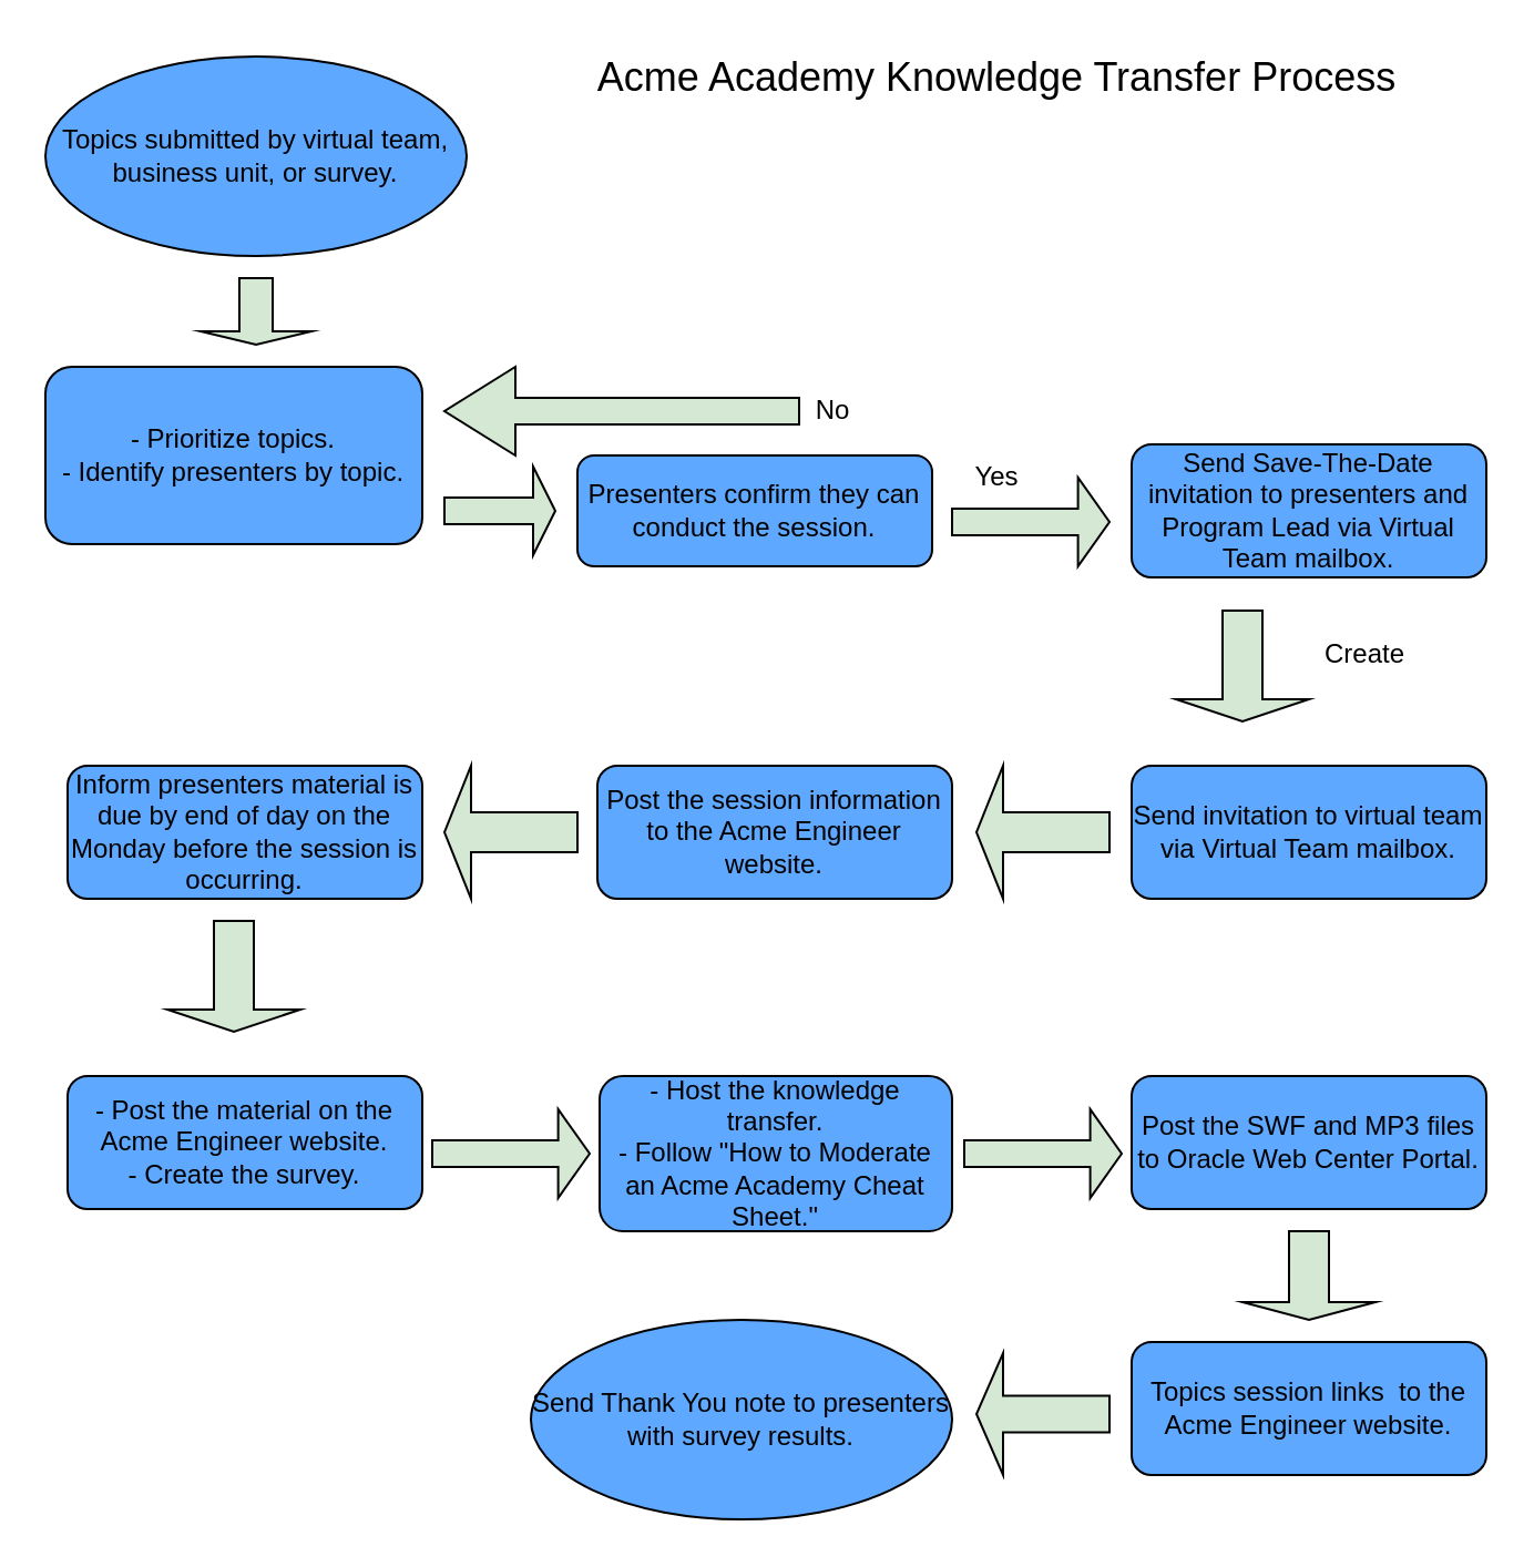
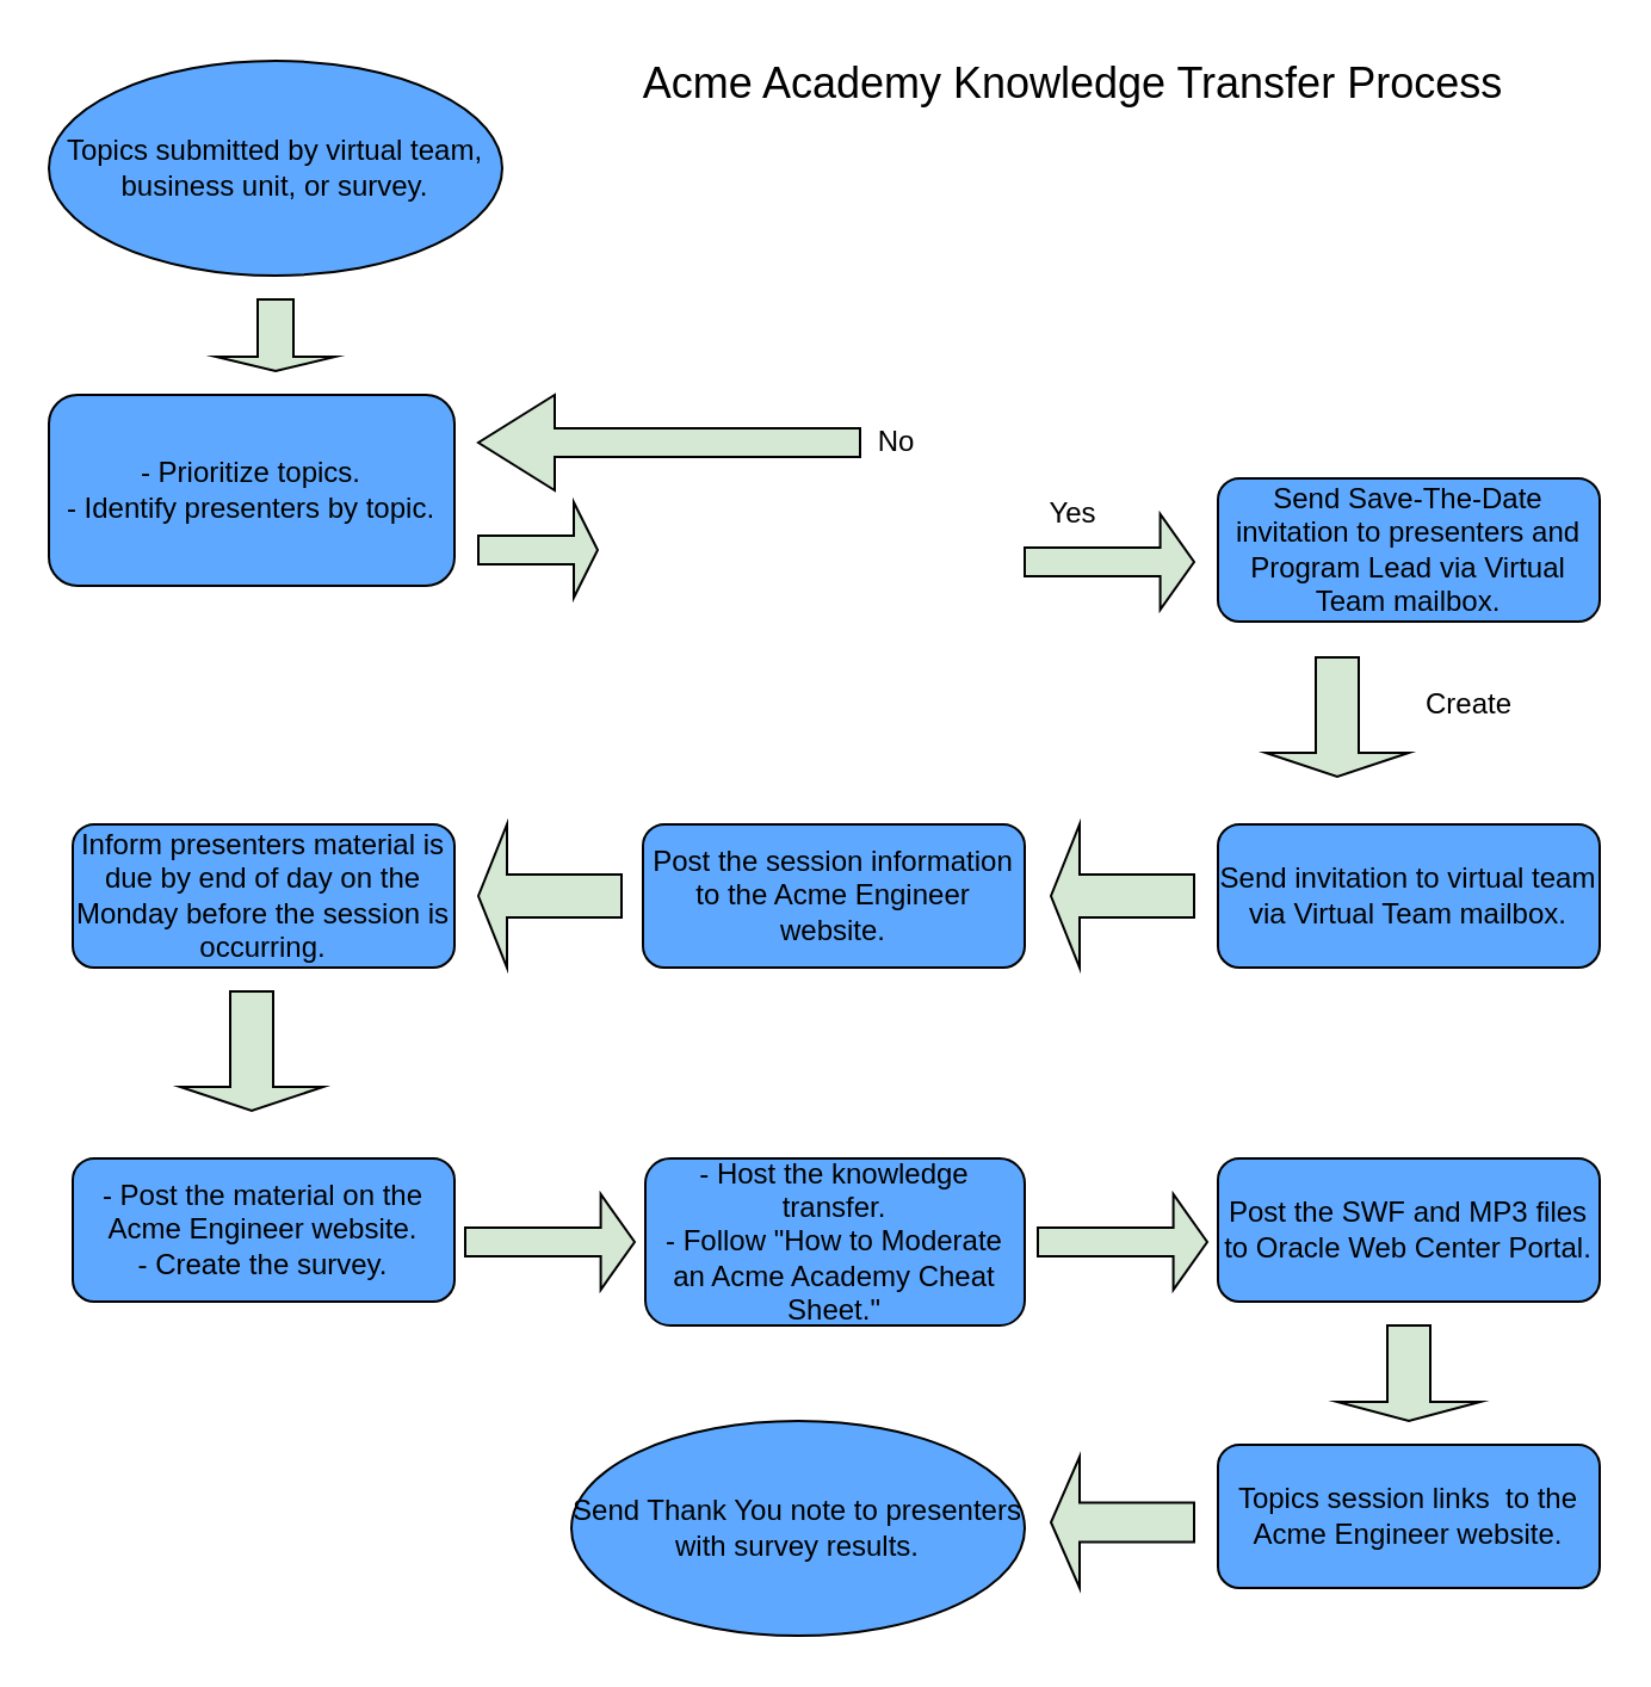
- <mxCell id="3" value="Presenters confirm they can conduct the session." style="rounded=1;whiteSpace=wrap;html=1;fontSize=12;glass=0;strokeWidth=1;shadow=0;fillColor=#5EA9FF;" parent="1" vertex="1"><mxGeometry x="260" y="205" width="160" height="50" as="geometry" /></mxCell>
